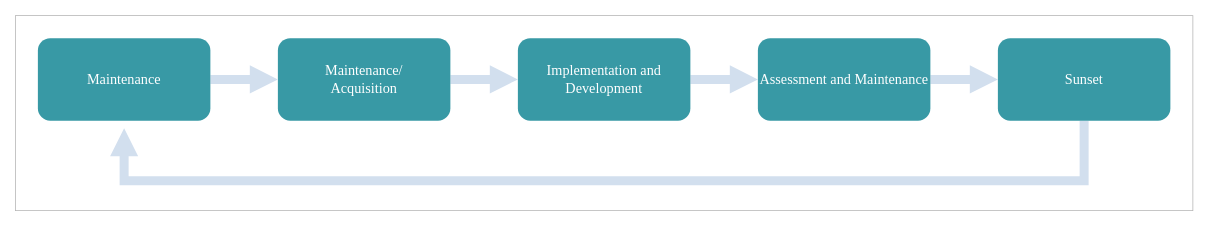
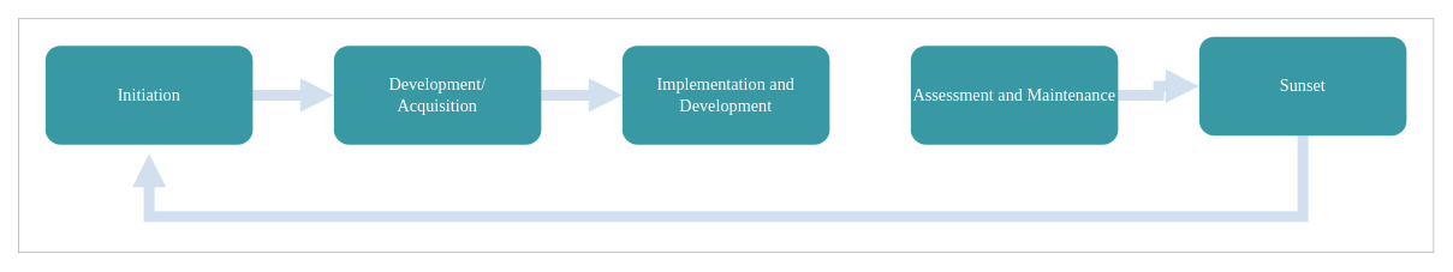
- <mxCell id="5" value="&lt;span style=&quot;color: rgb(255, 255, 255); font-family: Verdana; font-size: 19px;&quot;&gt;Maintenance&lt;/span&gt;" style="rounded=1;whiteSpace=wrap;html=1;strokeColor=none;fillColor=#3899a5;" parent="1" vertex="1"><mxGeometry x="50" y="50" width="230" height="110" as="geometry" /></mxCell>
+ <mxCell id="5" value="&lt;span style=&quot;color: rgb(255, 255, 255); font-family: Verdana; font-size: 19px;&quot;&gt;Initiation&lt;/span&gt;" style="rounded=1;whiteSpace=wrap;html=1;strokeColor=none;fillColor=#3899a5;" parent="1" vertex="1"><mxGeometry x="50" y="50" width="230" height="110" as="geometry" /></mxCell>
- <mxCell id="3" value="&lt;font face=&quot;Verdana&quot; color=&quot;#ffffff&quot;&gt;&lt;span style=&quot;font-size: 19px;&quot;&gt;Maintenance/&lt;br&gt;Acquisition&lt;/span&gt;&lt;/font&gt;" style="rounded=1;whiteSpace=wrap;html=1;strokeColor=none;fillColor=#3899a5;" parent="1" vertex="1"><mxGeometry x="370" y="50" width="230" height="110" as="geometry" /></mxCell>
+ <mxCell id="3" value="&lt;font face=&quot;Verdana&quot; color=&quot;#ffffff&quot;&gt;&lt;span style=&quot;font-size: 19px;&quot;&gt;Development/&lt;br&gt;Acquisition&lt;/span&gt;&lt;/font&gt;" style="rounded=1;whiteSpace=wrap;html=1;strokeColor=none;fillColor=#3899a5;" parent="1" vertex="1"><mxGeometry x="370" y="50" width="230" height="110" as="geometry" /></mxCell>
- <mxCell id="6" style="edgeStyle=orthogonalEdgeStyle;rounded=0;orthogonalLoop=1;jettySize=auto;html=1;entryX=0;entryY=0.5;entryDx=0;entryDy=0;strokeColor=#D2DFEE;strokeWidth=12;fontFamily=Verdana;fontSize=19;fontColor=#FFFFFF;endArrow=block;endFill=1;" parent="1" source="7" target="10" edge="1"><mxGeometry relative="1" as="geometry" /></mxCell>
- <mxCell id="11" value="&lt;font face=&quot;Verdana&quot; color=&quot;#ffffff&quot;&gt;&lt;span style=&quot;font-size: 19px;&quot;&gt;Sunset&lt;/span&gt;&lt;/font&gt;" style="rounded=1;whiteSpace=wrap;html=1;strokeColor=none;fillColor=#3899a5;" parent="1" vertex="1"><mxGeometry x="1330" y="50" width="230" height="110" as="geometry" /></mxCell>
+ <mxCell id="11" value="&lt;font face=&quot;Verdana&quot; color=&quot;#ffffff&quot;&gt;&lt;span style=&quot;font-size: 19px;&quot;&gt;Sunset&lt;/span&gt;&lt;/font&gt;" style="rounded=1;whiteSpace=wrap;html=1;strokeColor=none;fillColor=#3899a5;" parent="1" vertex="1"><mxGeometry x="1330" y="40" width="230" height="110" as="geometry" /></mxCell>
